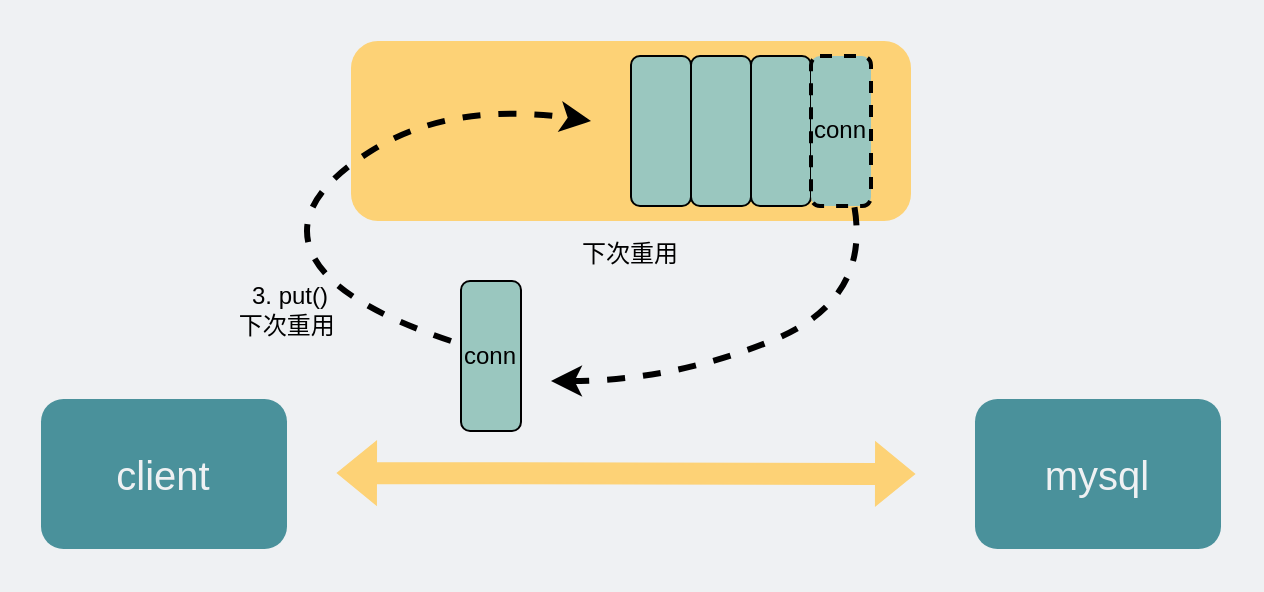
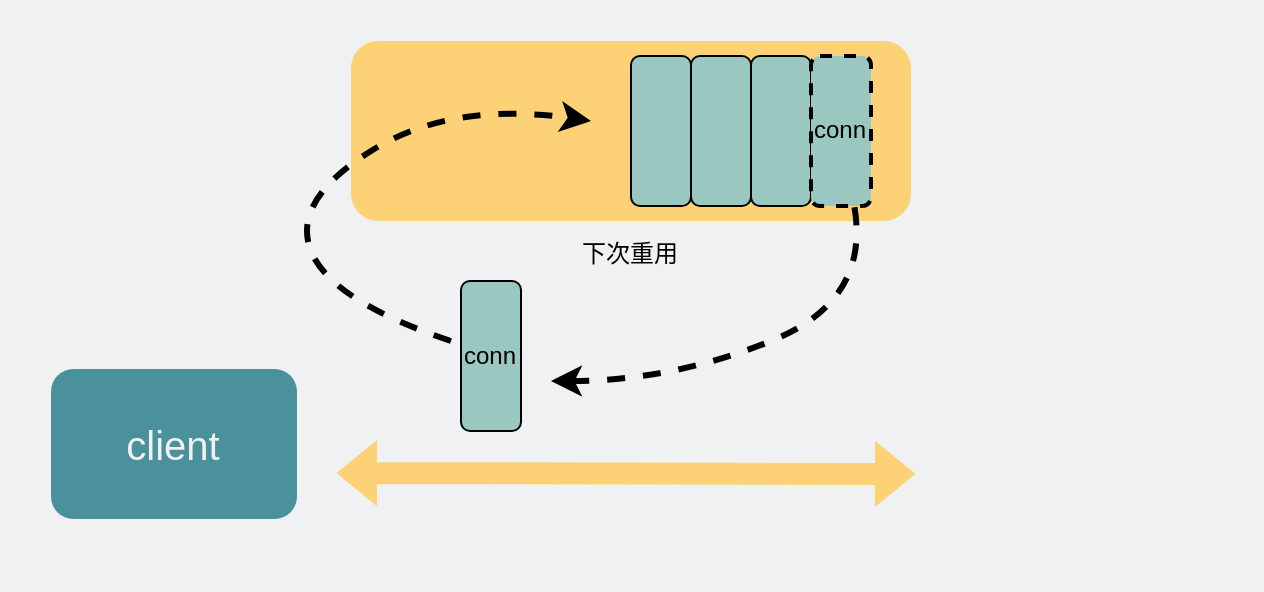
- <mxCell id="12" value="3. put()&lt;br&gt;下次重用&amp;nbsp;" style="text;html=1;strokeColor=none;fillColor=none;align=center;verticalAlign=middle;whiteSpace=wrap;rounded=0;dashed=1;" parent="1" vertex="1"><mxGeometry x="115" y="140" width="60" height="30" as="geometry" /></mxCell>
- <mxCell id="13" value="&lt;font color=&quot;#eff1f3&quot; style=&quot;font-size: 20px&quot;&gt;client&lt;/font&gt;" style="rounded=1;whiteSpace=wrap;html=1;fillColor=#4A919B;strokeColor=none;" vertex="1" parent="1"><mxGeometry x="20" y="199" width="123" height="75" as="geometry" /></mxCell>
+ <mxCell id="13" value="&lt;font color=&quot;#eff1f3&quot; style=&quot;font-size: 20px&quot;&gt;client&lt;/font&gt;" style="rounded=1;whiteSpace=wrap;html=1;fillColor=#4A919B;strokeColor=none;" vertex="1" parent="1"><mxGeometry x="25" y="184" width="123" height="75" as="geometry" /></mxCell>
- <mxCell id="14" value="&lt;font color=&quot;#eff1f3&quot; style=&quot;font-size: 20px&quot;&gt;mysql&lt;/font&gt;" style="rounded=1;whiteSpace=wrap;html=1;fillColor=#4A919B;strokeColor=none;" vertex="1" parent="1"><mxGeometry x="487" y="199" width="123" height="75" as="geometry" /></mxCell>
